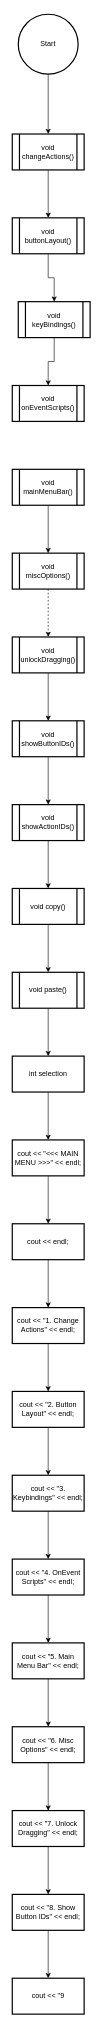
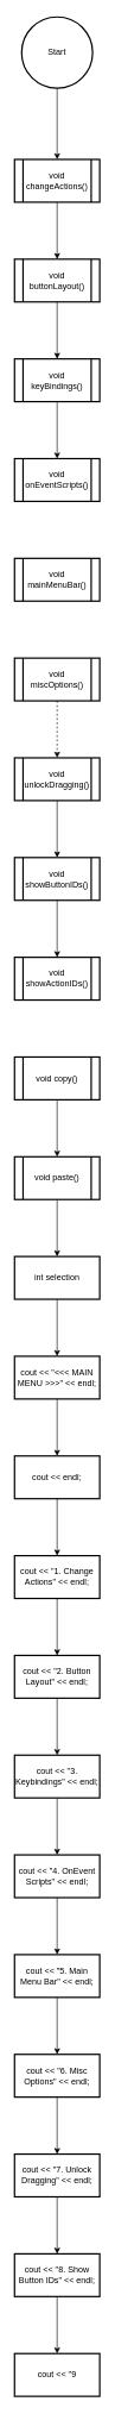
- <mxCell id="9" value="void keyBindings()" style="shape=process;whiteSpace=wrap;html=1;backgroundOutline=1;strokeWidth=2;" vertex="1" parent="1"><mxGeometry x="30" y="500" width="120" height="60" as="geometry" /></mxCell>
+ <mxCell id="9" value="void keyBindings()" style="shape=process;whiteSpace=wrap;html=1;backgroundOutline=1;strokeWidth=2;" vertex="1" parent="1"><mxGeometry x="20" y="500" width="120" height="60" as="geometry" /></mxCell>
- <mxCell id="11" value="" style="edgeStyle=orthogonalEdgeStyle;rounded=0;orthogonalLoop=1;jettySize=auto;html=1;" edge="1" parent="1" source="12" target="14"><mxGeometry relative="1" as="geometry" /></mxCell>
- <mxCell id="19" value="" style="edgeStyle=orthogonalEdgeStyle;rounded=0;orthogonalLoop=1;jettySize=auto;html=1;" edge="1" parent="1" source="20" target="22"><mxGeometry relative="1" as="geometry" /></mxCell>
